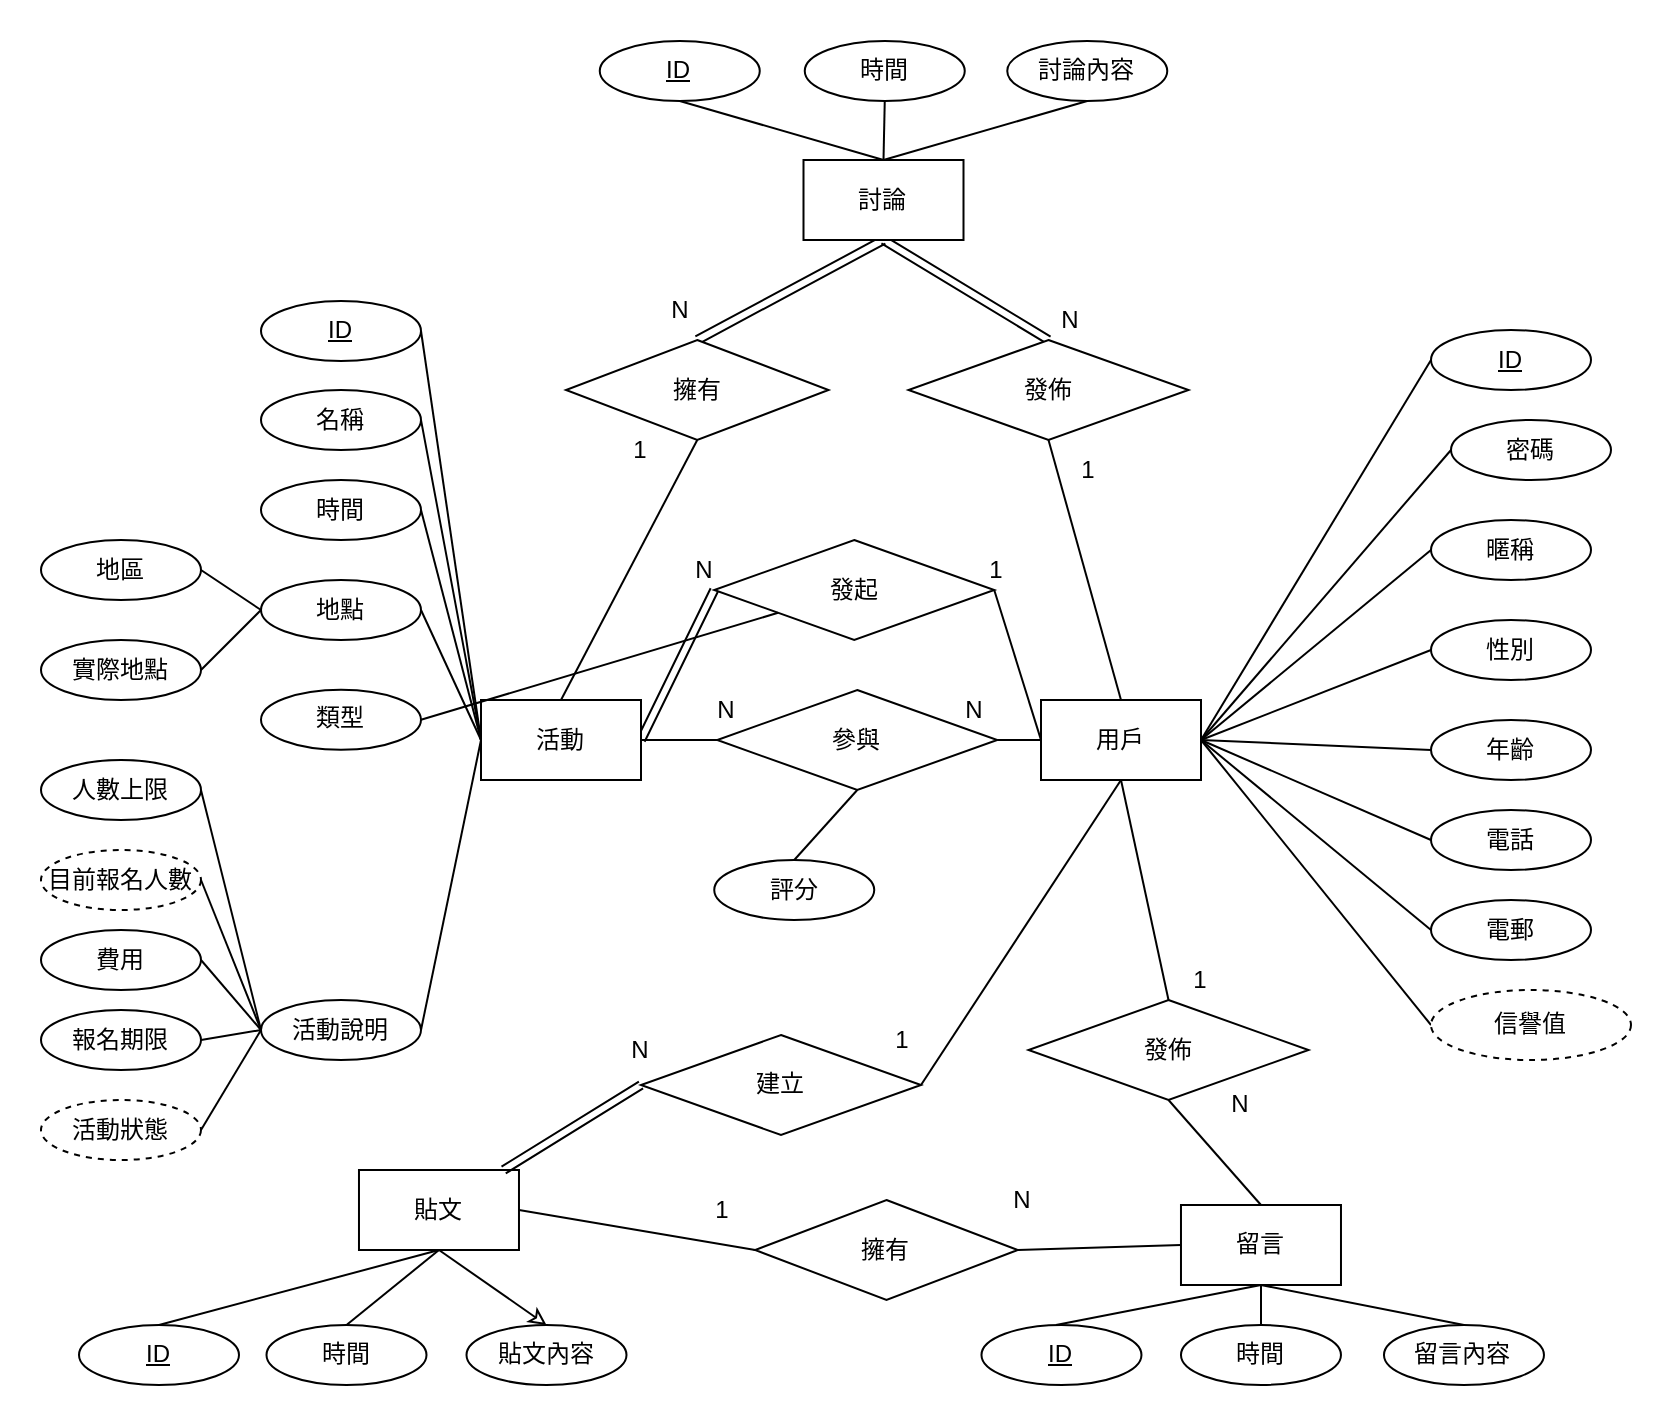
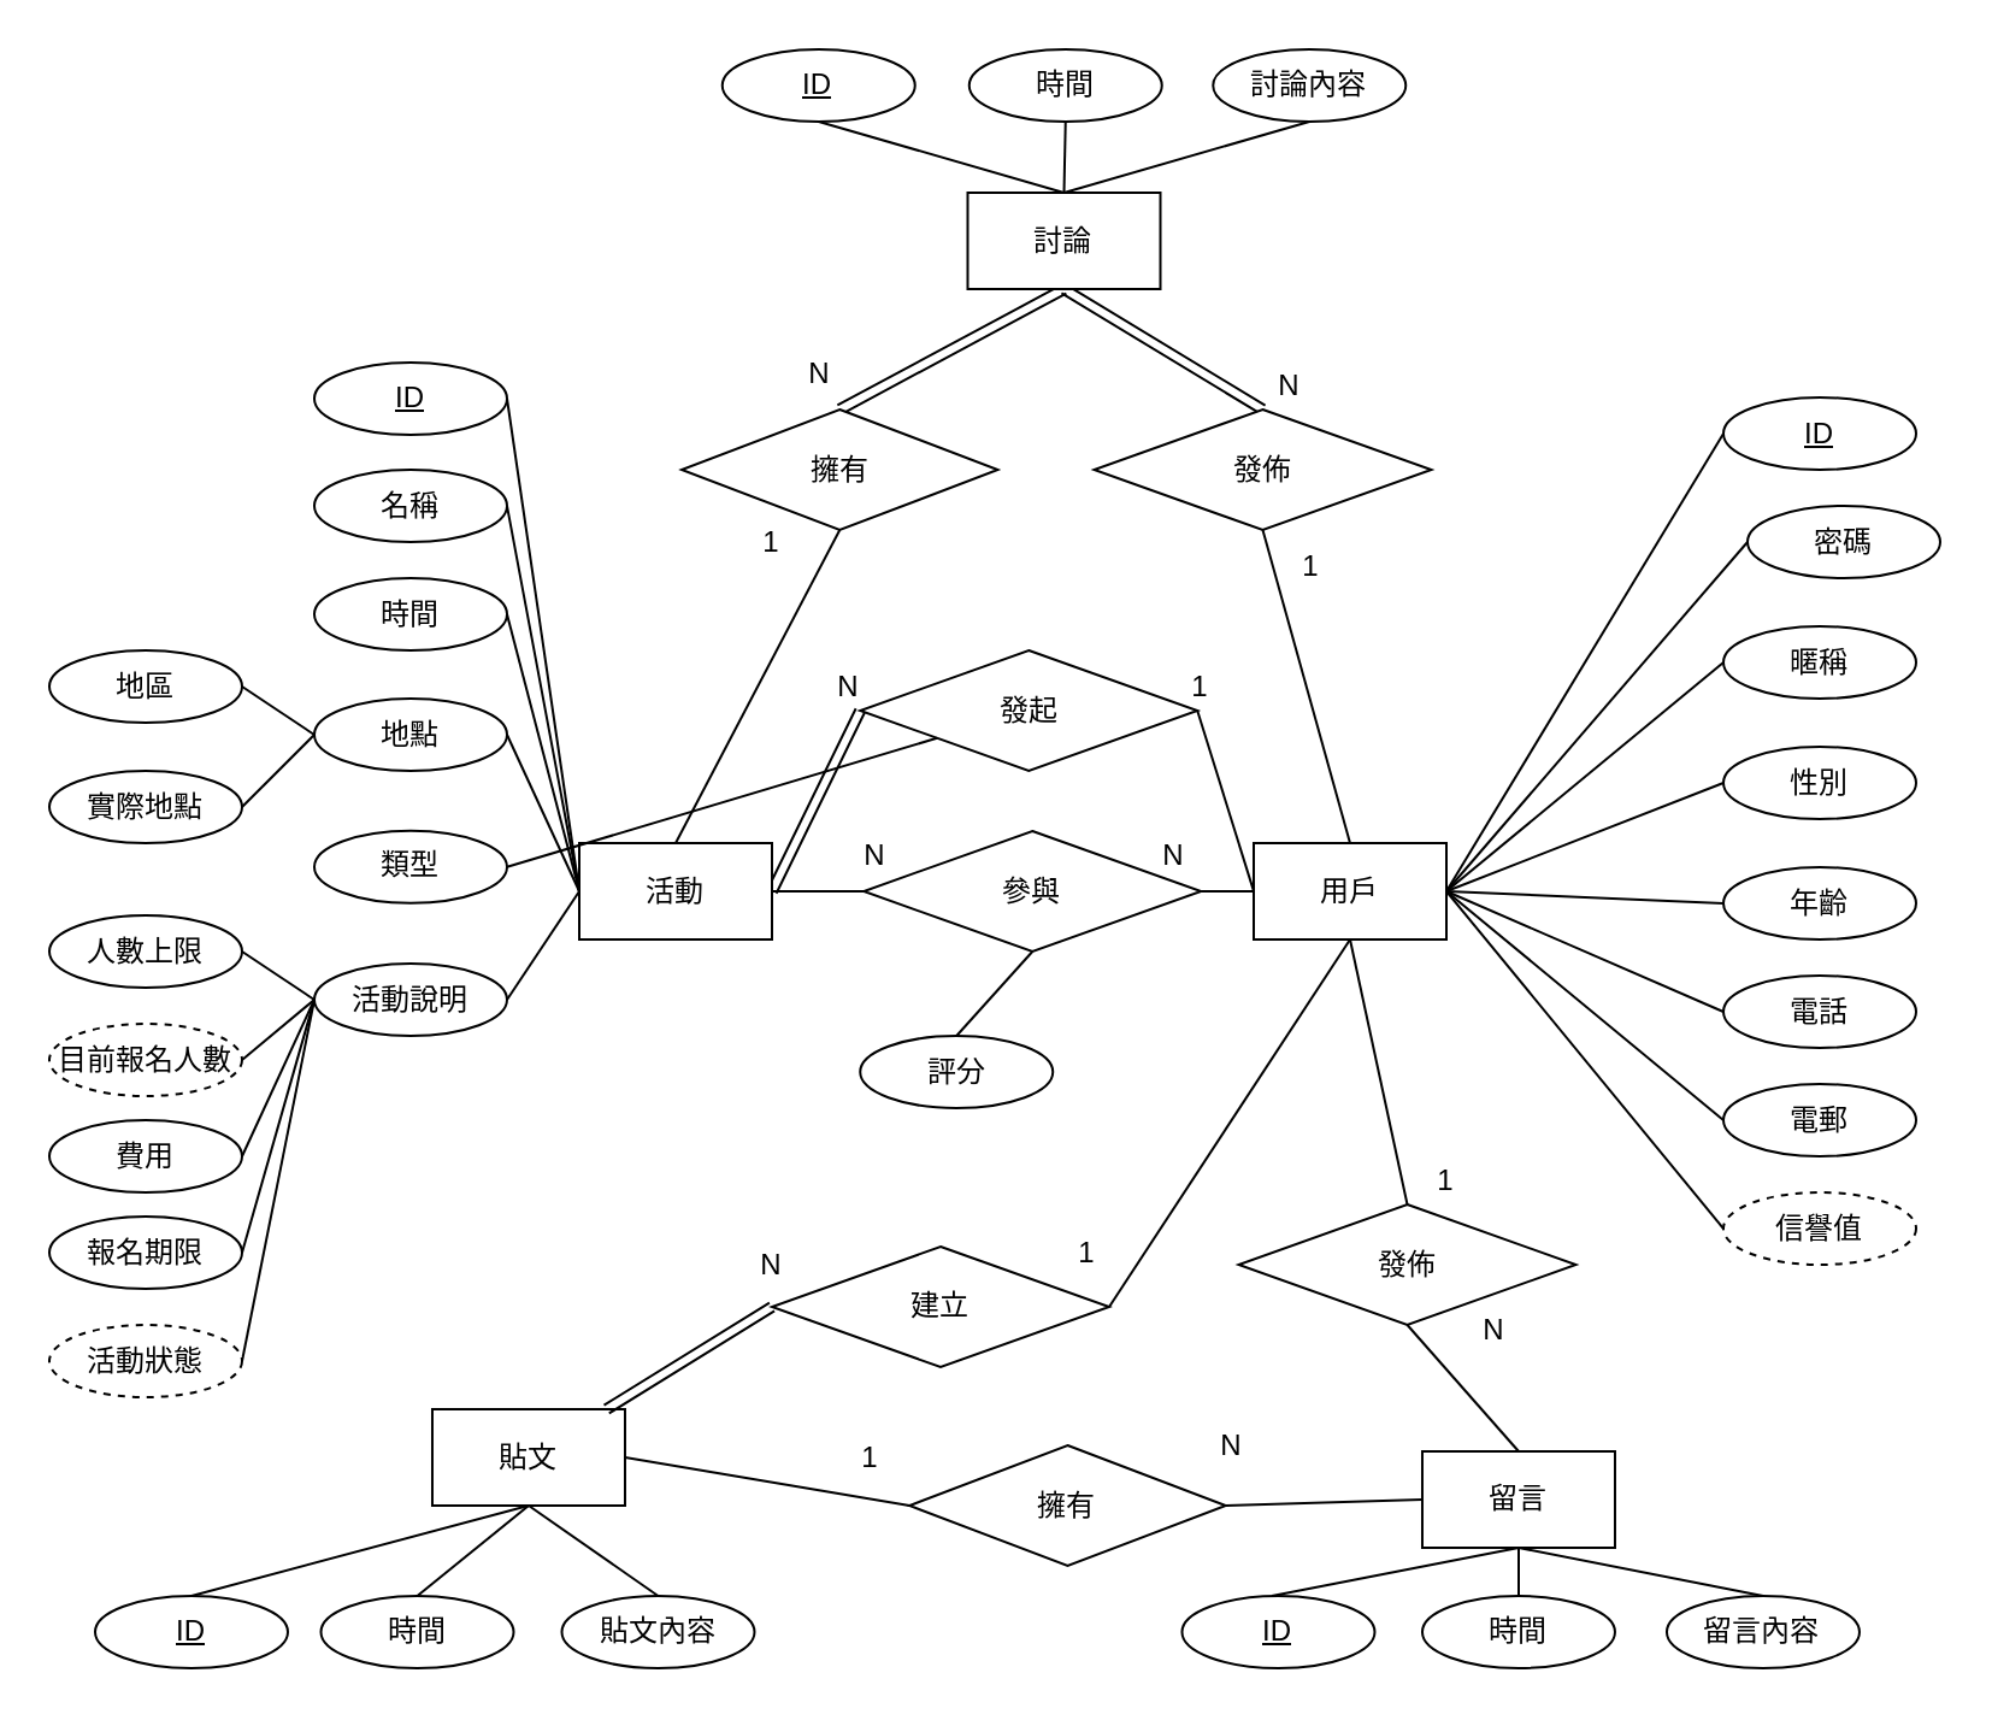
- <mxCell id="79" value="信譽值" style="ellipse;whiteSpace=wrap;html=1;dashed=1;" parent="1" vertex="1"><mxGeometry x="715" y="494.5" width="100" height="35" as="geometry" /></mxCell>
+ <mxCell id="79" value="信譽值" style="ellipse;whiteSpace=wrap;html=1;dashed=1;" parent="1" vertex="1"><mxGeometry x="715" y="494.5" width="80" height="30" as="geometry" /></mxCell>
- <mxCell id="39" value="活動說明" style="ellipse;whiteSpace=wrap;html=1;" parent="1" vertex="1"><mxGeometry x="130" y="499.5" width="80" height="30" as="geometry" /></mxCell>
+ <mxCell id="39" value="活動說明" style="ellipse;whiteSpace=wrap;html=1;" parent="1" vertex="1"><mxGeometry x="130" y="399.5" width="80" height="30" as="geometry" /></mxCell>
- <mxCell id="49" style="rounded=0;orthogonalLoop=1;jettySize=auto;html=1;exitX=0.5;exitY=1;exitDx=0;exitDy=0;entryX=0.5;entryY=0;entryDx=0;entryDy=0;endArrow=classic;endFill=0;" parent="1" source="52" target="53" edge="1"><mxGeometry relative="1" as="geometry" /></mxCell>
+ <mxCell id="49" style="rounded=0;orthogonalLoop=1;jettySize=auto;html=1;exitX=0.5;exitY=1;exitDx=0;exitDy=0;entryX=0.5;entryY=0;entryDx=0;entryDy=0;endArrow=none;endFill=0;" parent="1" source="52" target="53" edge="1"><mxGeometry relative="1" as="geometry" /></mxCell>
